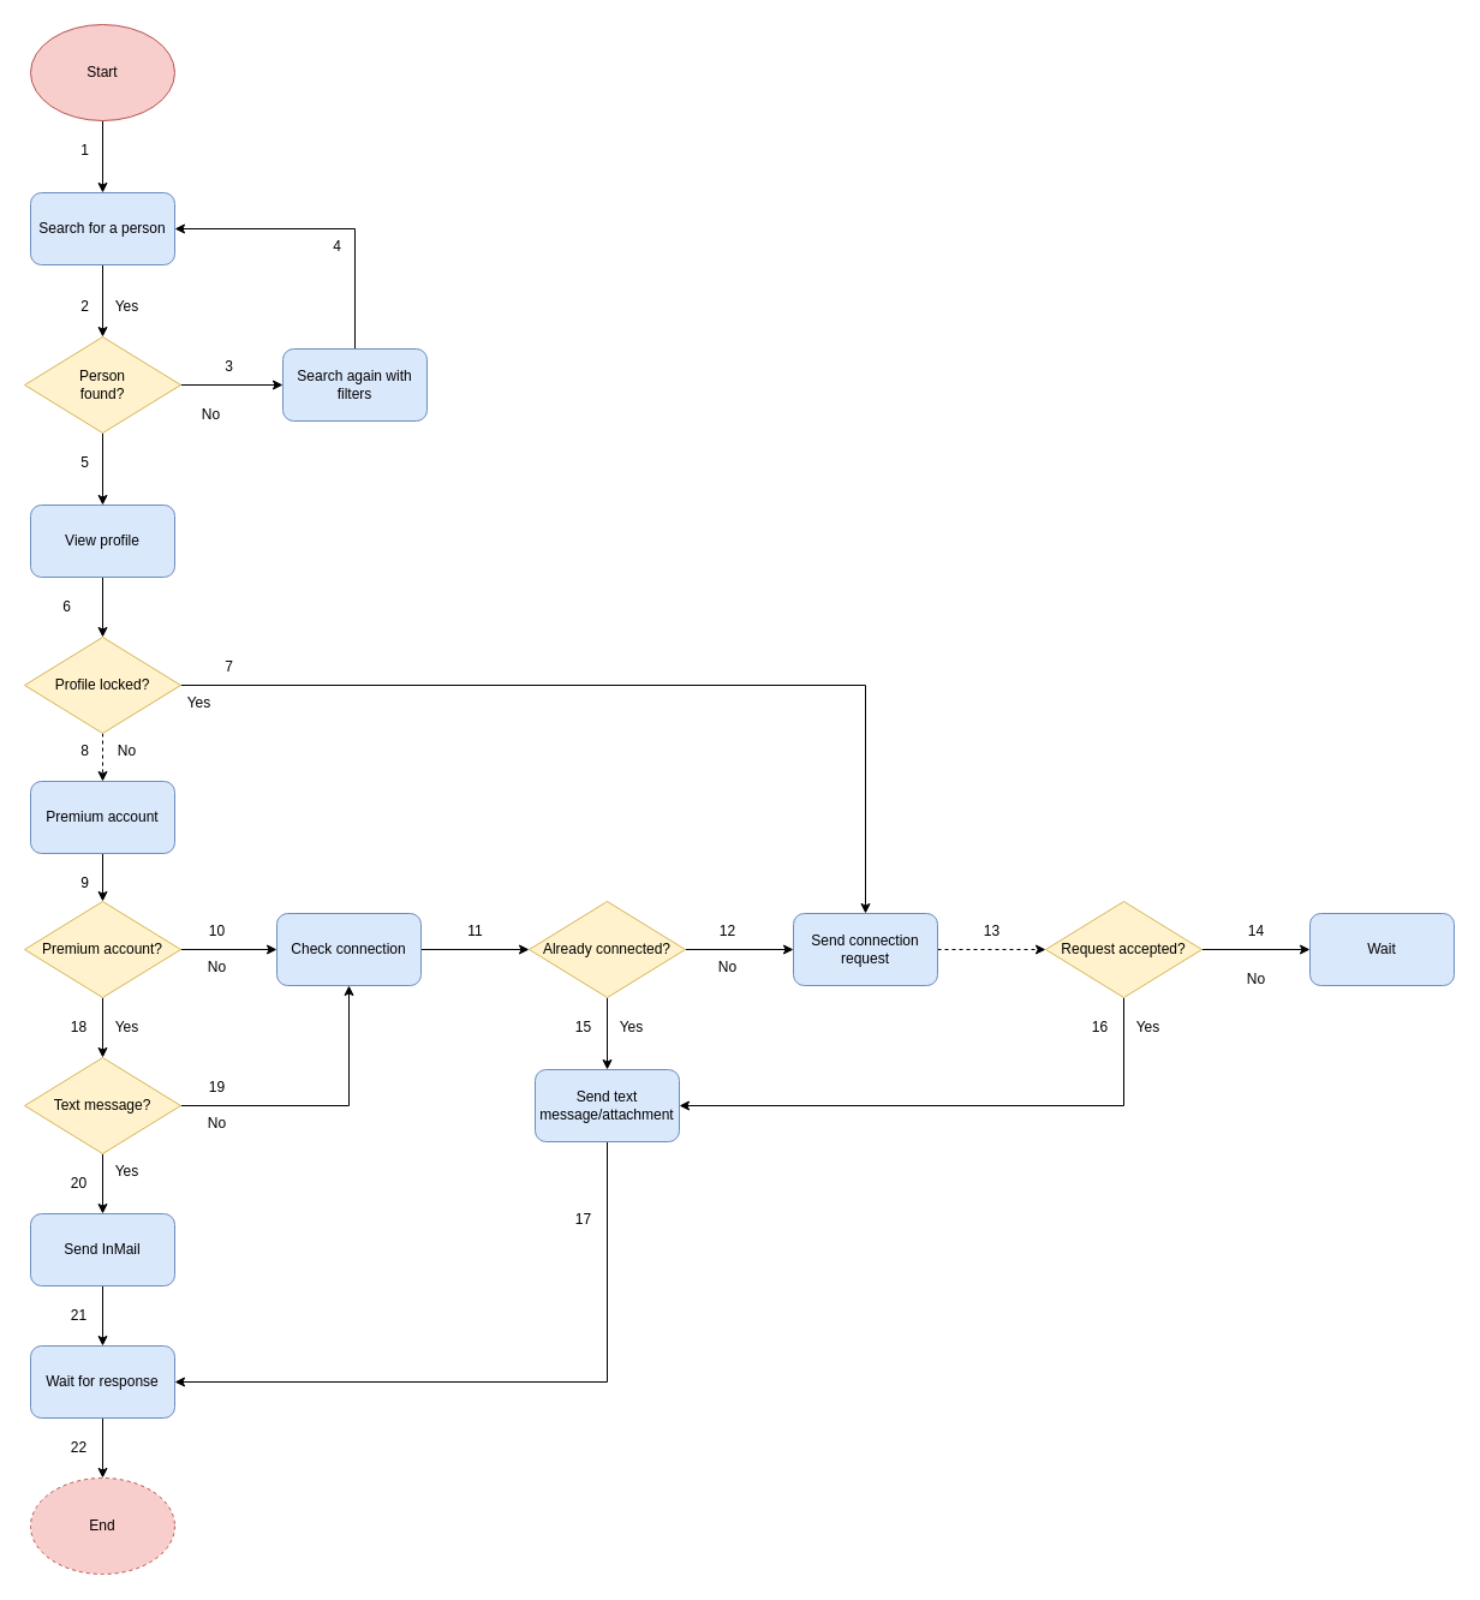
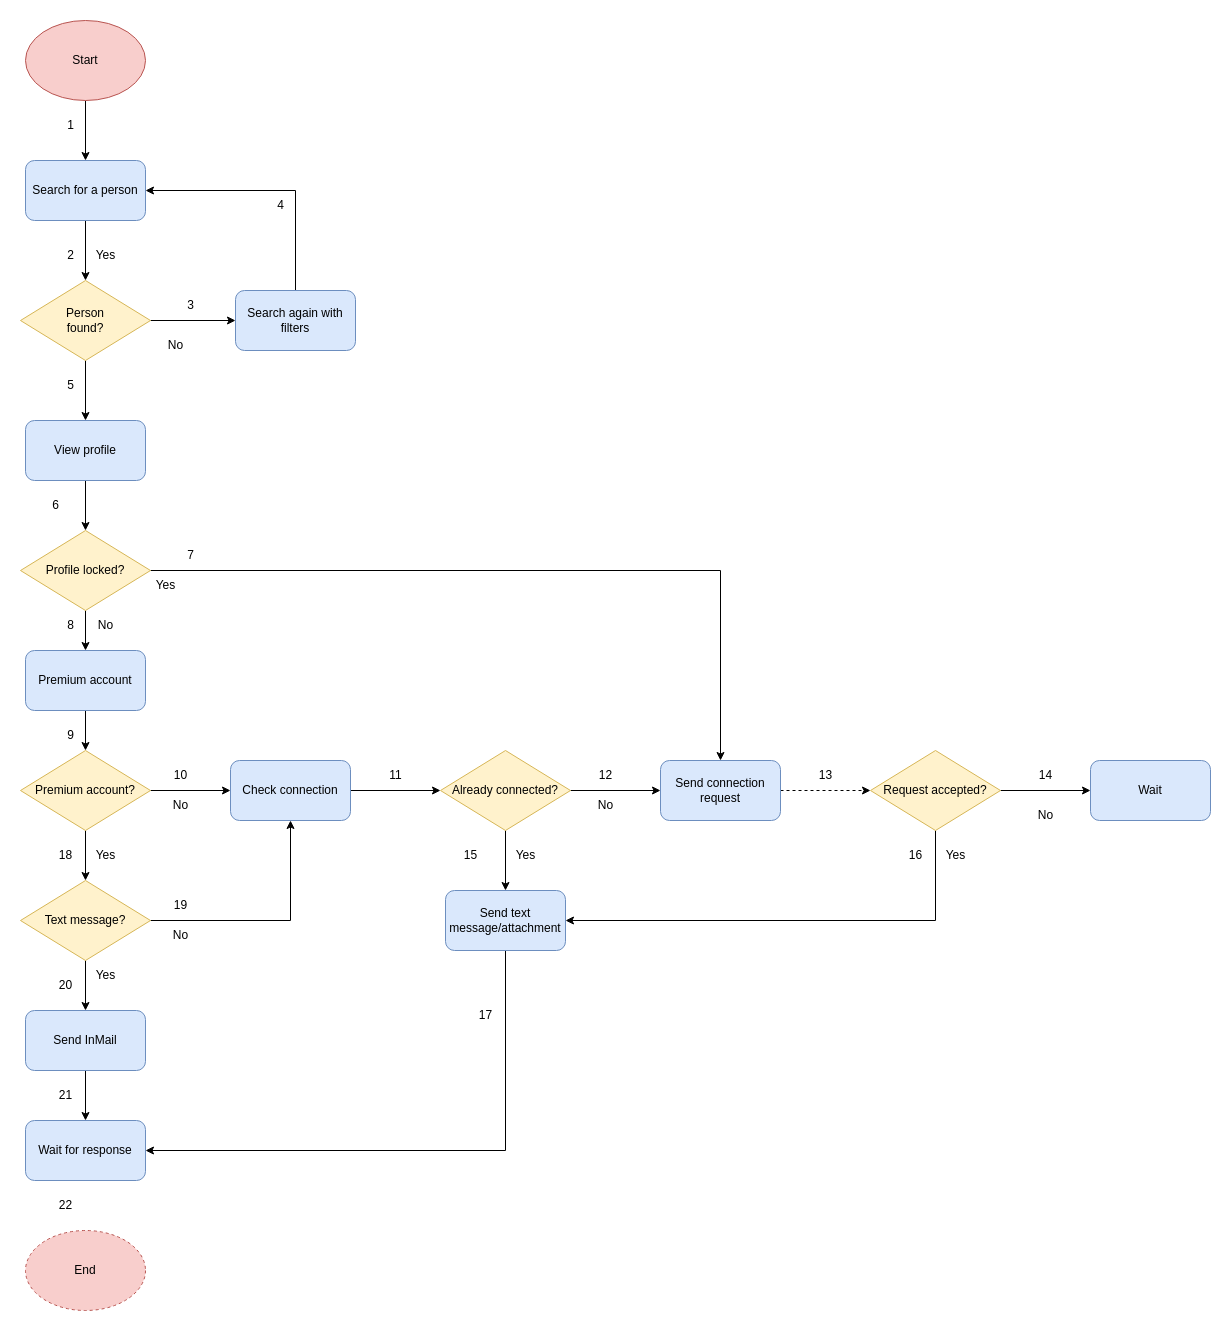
- <mxCell id="37" value="" style="edgeStyle=orthogonalEdgeStyle;rounded=0;orthogonalLoop=1;jettySize=auto;html=1;dashed=1;" edge="1" parent="1" source="39" target="41"><mxGeometry relative="1" as="geometry" /></mxCell>
+ <mxCell id="37" value="" style="edgeStyle=orthogonalEdgeStyle;rounded=0;orthogonalLoop=1;jettySize=auto;html=1;" edge="1" parent="1" source="39" target="41"><mxGeometry relative="1" as="geometry" /></mxCell>
- <mxCell id="56" value="15" style="text;html=1;align=center;verticalAlign=middle;resizable=0;points=[];autosize=1;strokeColor=none;fillColor=none;" vertex="1" parent="1"><mxGeometry x="465" y="840" width="40" height="30" as="geometry" /></mxCell>
+ <mxCell id="56" value="15" style="text;html=1;align=center;verticalAlign=middle;resizable=0;points=[];autosize=1;strokeColor=none;fillColor=none;" vertex="1" parent="1"><mxGeometry x="450" y="840" width="40" height="30" as="geometry" /></mxCell>
- <mxCell id="35" value="" style="edgeStyle=orthogonalEdgeStyle;rounded=0;orthogonalLoop=1;jettySize=auto;html=1;" edge="1" parent="1" source="36" target="16"><mxGeometry relative="1" as="geometry" /></mxCell>
